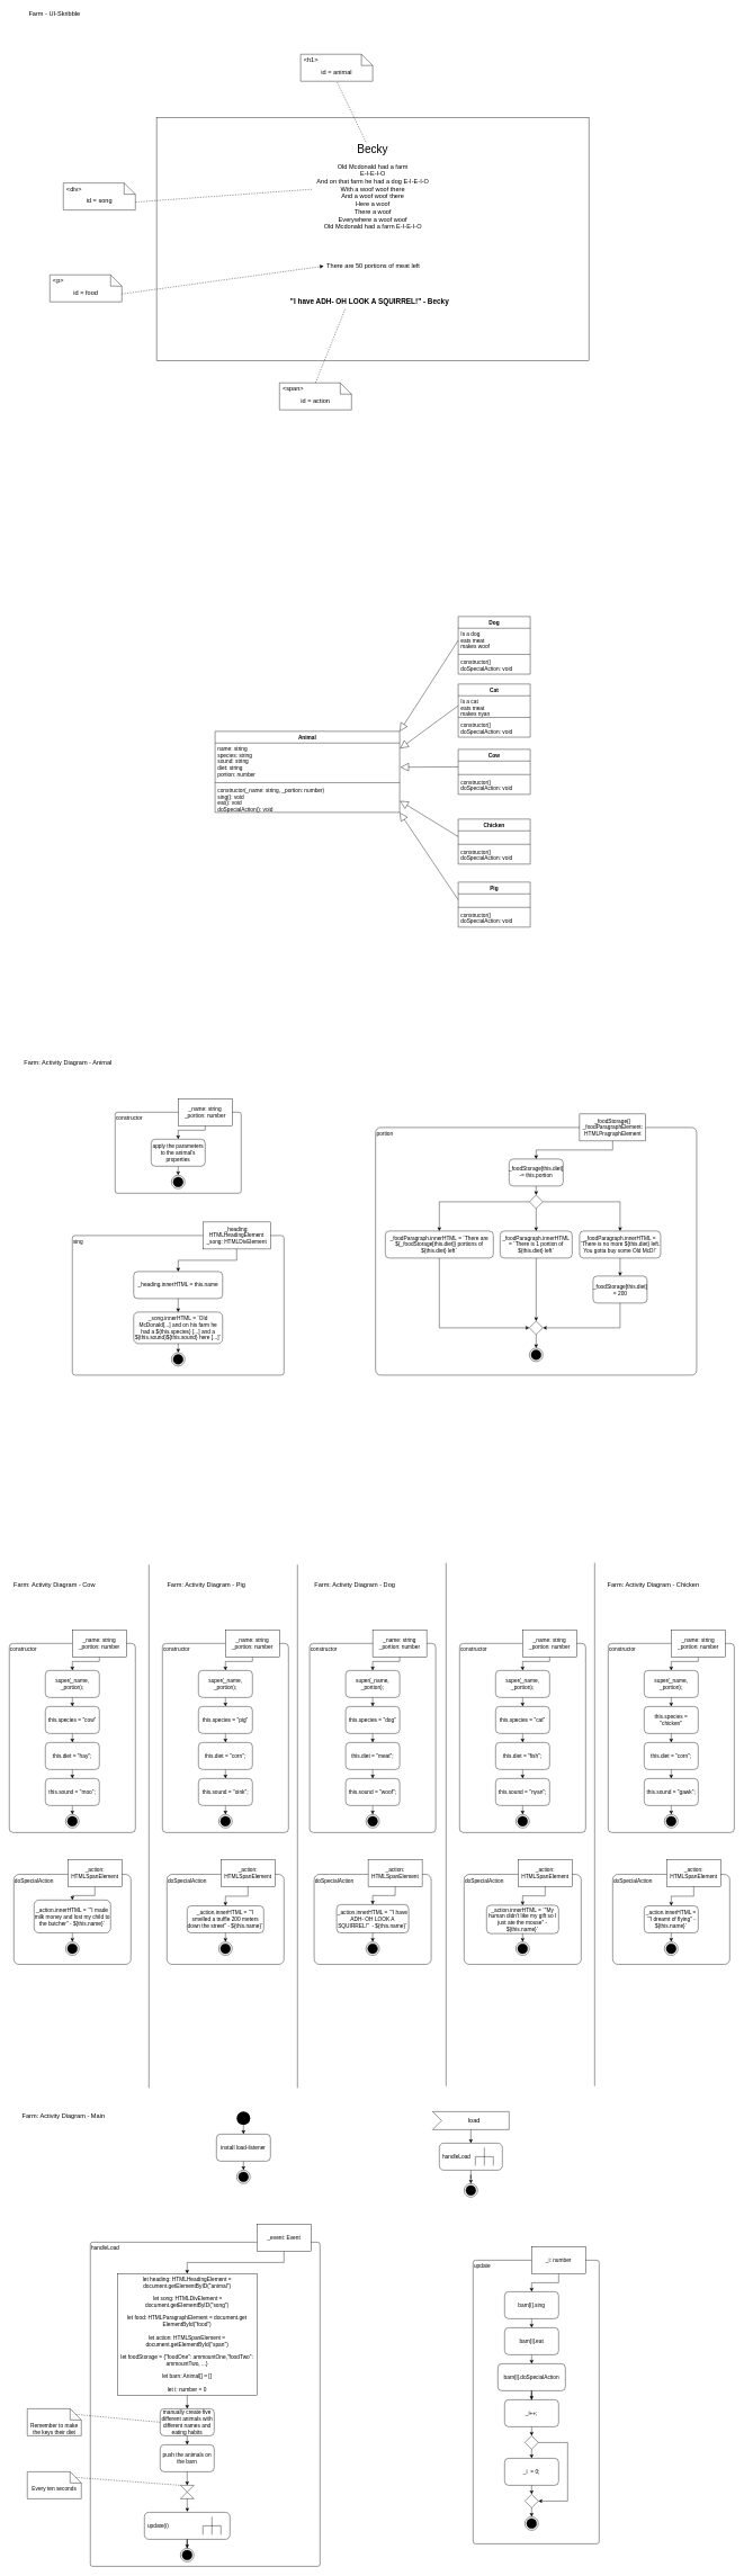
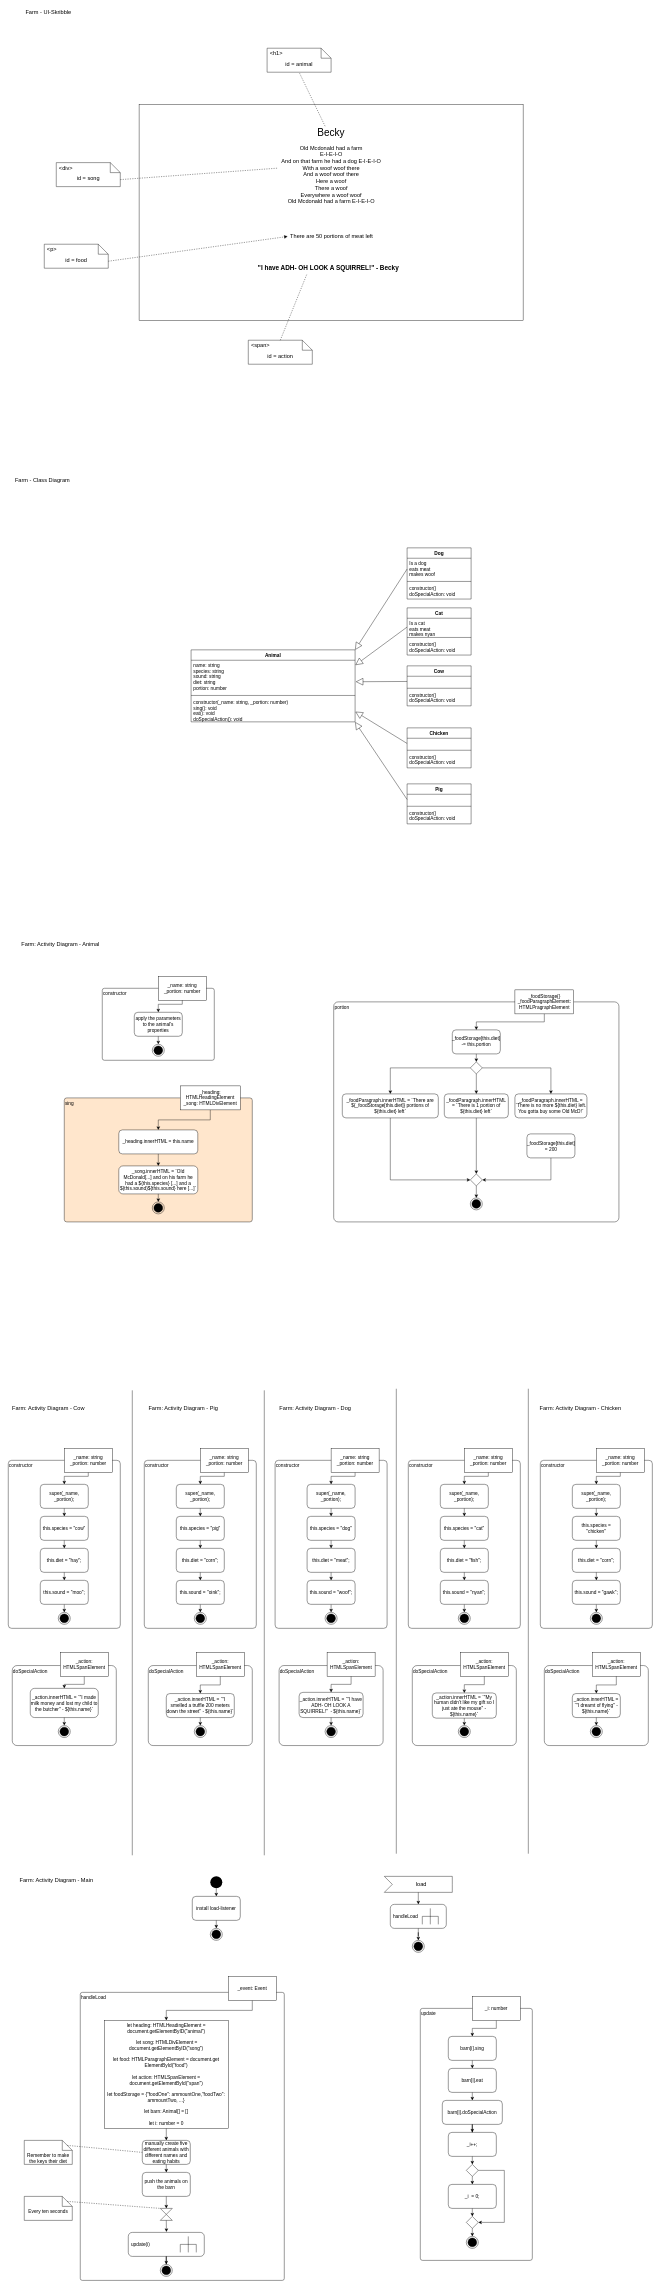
+ <mxCell id="243" value="Farm - Class Diagram" style="text;html=1;align=center;verticalAlign=middle;resizable=0;points=[];autosize=1;strokeColor=none;fillColor=none;fontSize=14;" vertex="1" parent="1"><mxGeometry x="30" y="1190" width="150" height="20" as="geometry" /></mxCell>
- <mxCell id="53" style="edgeStyle=orthogonalEdgeStyle;rounded=0;orthogonalLoop=1;jettySize=auto;html=1;exitX=0.5;exitY=1;exitDx=0;exitDy=0;entryX=0.5;entryY=0;entryDx=0;entryDy=0;" parent="39" source="50" target="52" edge="1"><mxGeometry relative="1" as="geometry" /></mxCell>
- <mxCell id="61" value="sing" style="rounded=1;whiteSpace=wrap;html=1;arcSize=2;verticalAlign=top;align=left;" vertex="1" parent="60"><mxGeometry y="30" width="470" height="310" as="geometry" /></mxCell>
+ <mxCell id="61" value="sing" style="rounded=1;whiteSpace=wrap;html=1;arcSize=2;verticalAlign=top;align=left;fillColor=#ffe6cc;" vertex="1" parent="60"><mxGeometry y="30" width="470" height="310" as="geometry" /></mxCell>
